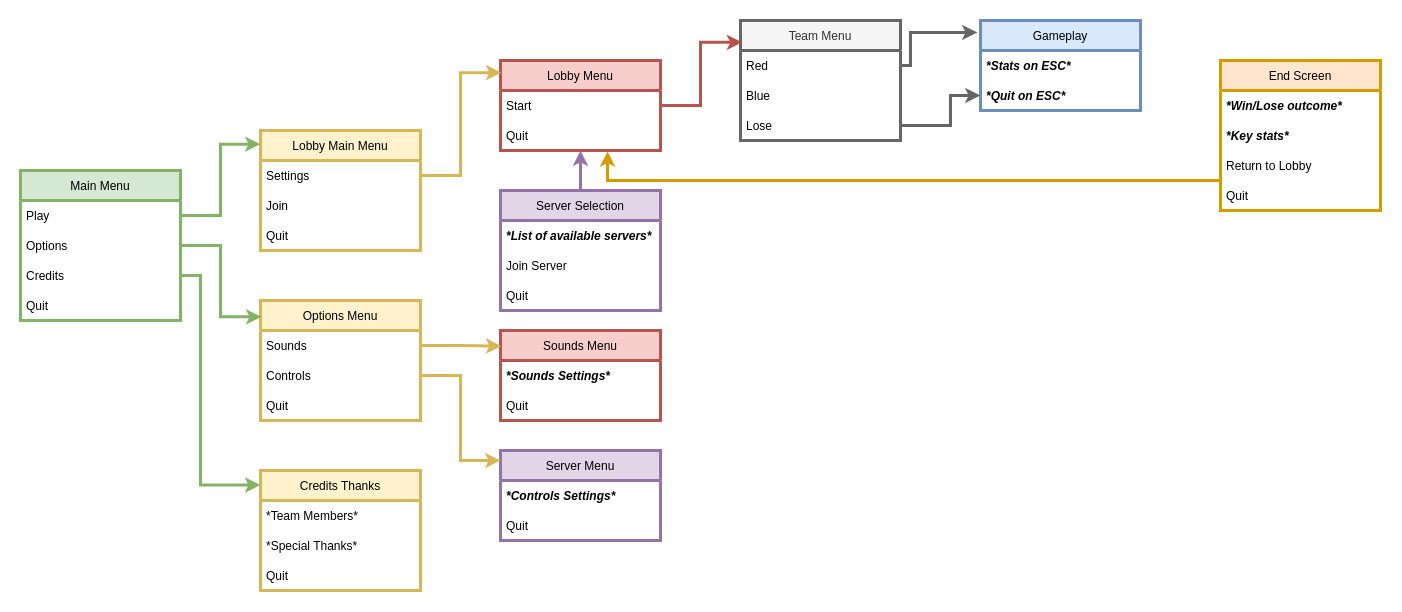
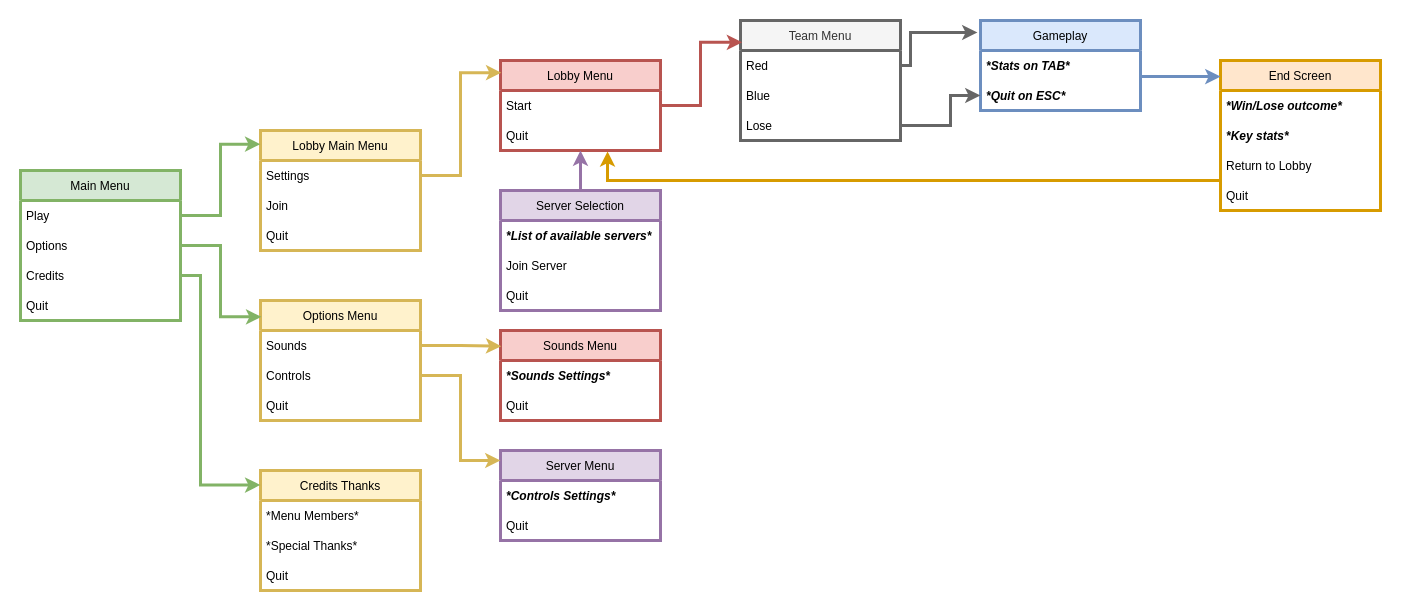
- <mxCell id="52" value="*Stats on ESC*" style="text;strokeColor=none;fillColor=none;align=left;verticalAlign=middle;spacingLeft=4;spacingRight=4;overflow=hidden;points=[[0,0.5],[1,0.5]];portConstraint=eastwest;rotatable=0;fontStyle=3" vertex="1" parent="51"><mxGeometry y="30" width="160" height="30" as="geometry" /></mxCell>
+ <mxCell id="52" value="*Stats on TAB*" style="text;strokeColor=none;fillColor=none;align=left;verticalAlign=middle;spacingLeft=4;spacingRight=4;overflow=hidden;points=[[0,0.5],[1,0.5]];portConstraint=eastwest;rotatable=0;fontStyle=3" vertex="1" parent="51"><mxGeometry y="30" width="160" height="30" as="geometry" /></mxCell>
+ <mxCell id="50" style="edgeStyle=orthogonalEdgeStyle;rounded=0;orthogonalLoop=1;jettySize=auto;html=1;entryX=0;entryY=0.107;entryDx=0;entryDy=0;entryPerimeter=0;fillColor=#dae8fc;strokeColor=#6c8ebf;strokeWidth=3;" edge="1" parent="1" source="51" target="39"><mxGeometry relative="1" as="geometry"><Array as="points"><mxPoint x="1170" y="76" /><mxPoint x="1170" y="76" /></Array></mxGeometry></mxCell>
- <mxCell id="46" value="*Team Members*" style="text;strokeColor=none;fillColor=none;align=left;verticalAlign=middle;spacingLeft=4;spacingRight=4;overflow=hidden;points=[[0,0.5],[1,0.5]];portConstraint=eastwest;rotatable=0;" parent="45" vertex="1"><mxGeometry y="30" width="160" height="30" as="geometry" /></mxCell>
+ <mxCell id="46" value="*Menu Members*" style="text;strokeColor=none;fillColor=none;align=left;verticalAlign=middle;spacingLeft=4;spacingRight=4;overflow=hidden;points=[[0,0.5],[1,0.5]];portConstraint=eastwest;rotatable=0;" parent="45" vertex="1"><mxGeometry y="30" width="160" height="30" as="geometry" /></mxCell>
